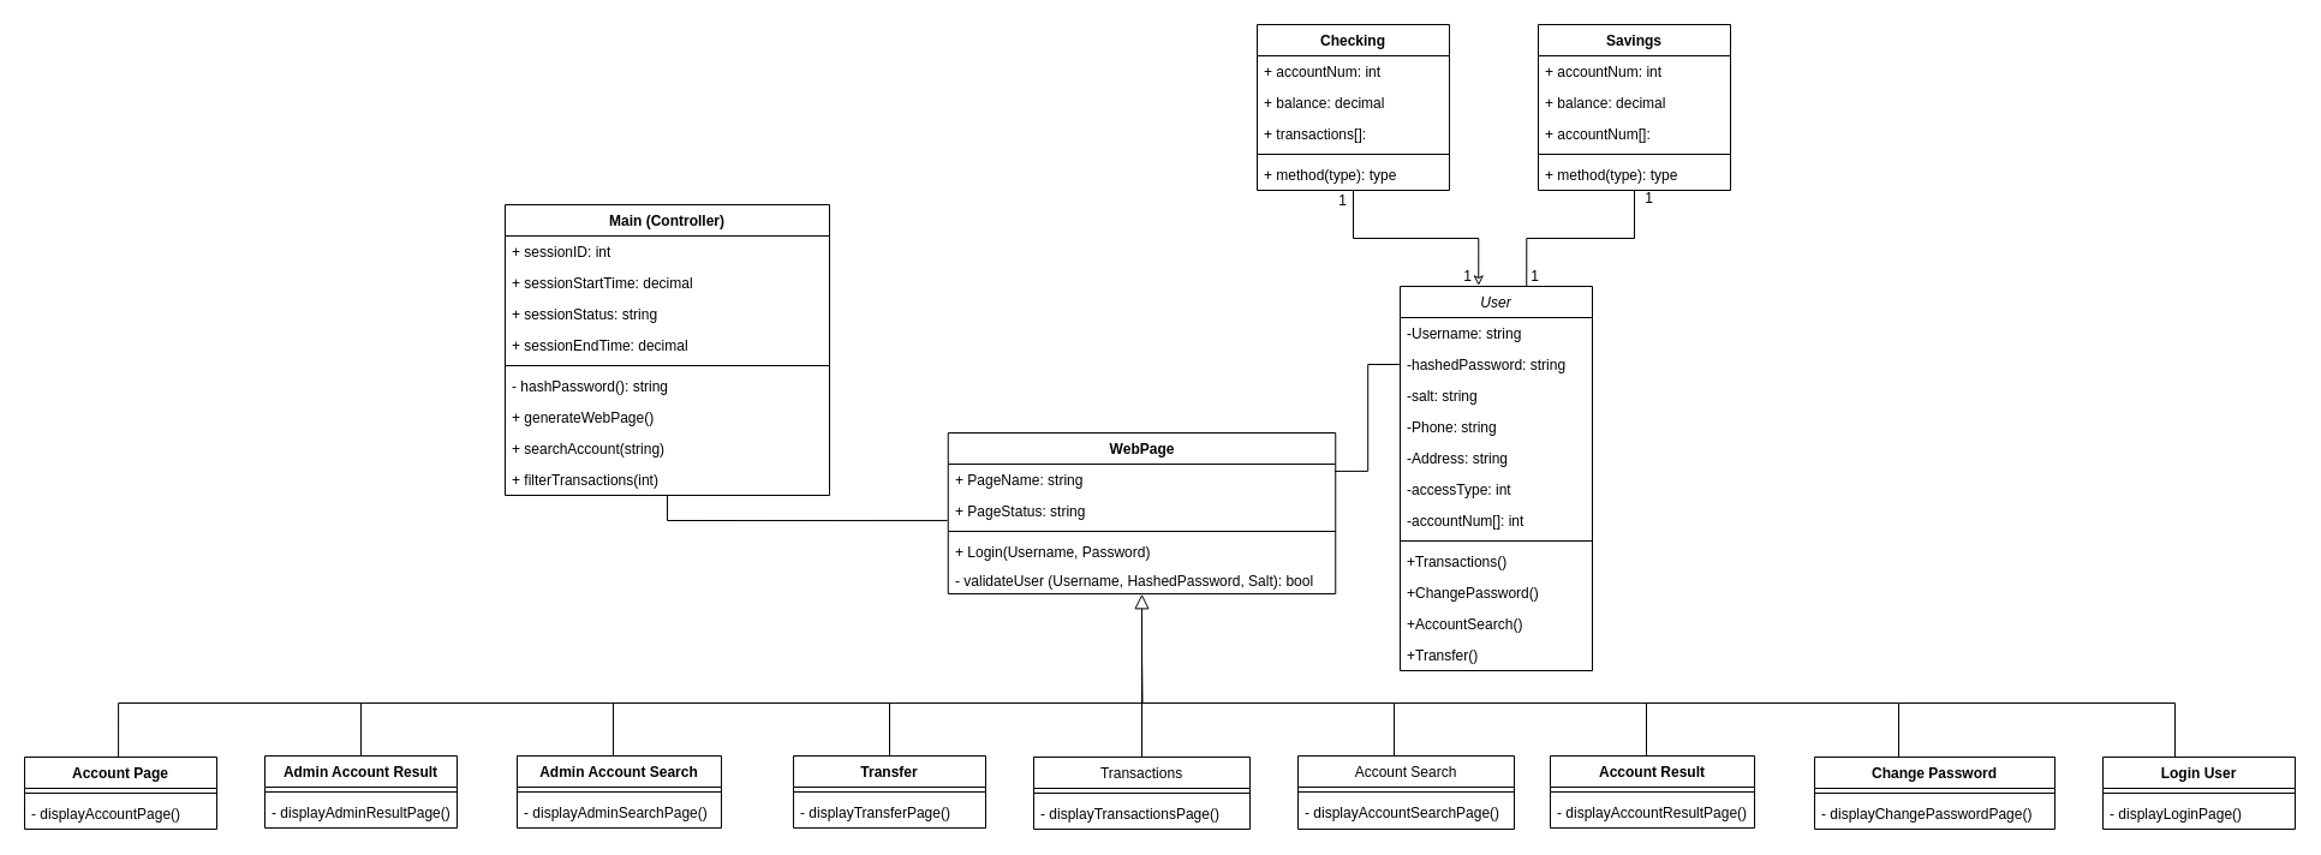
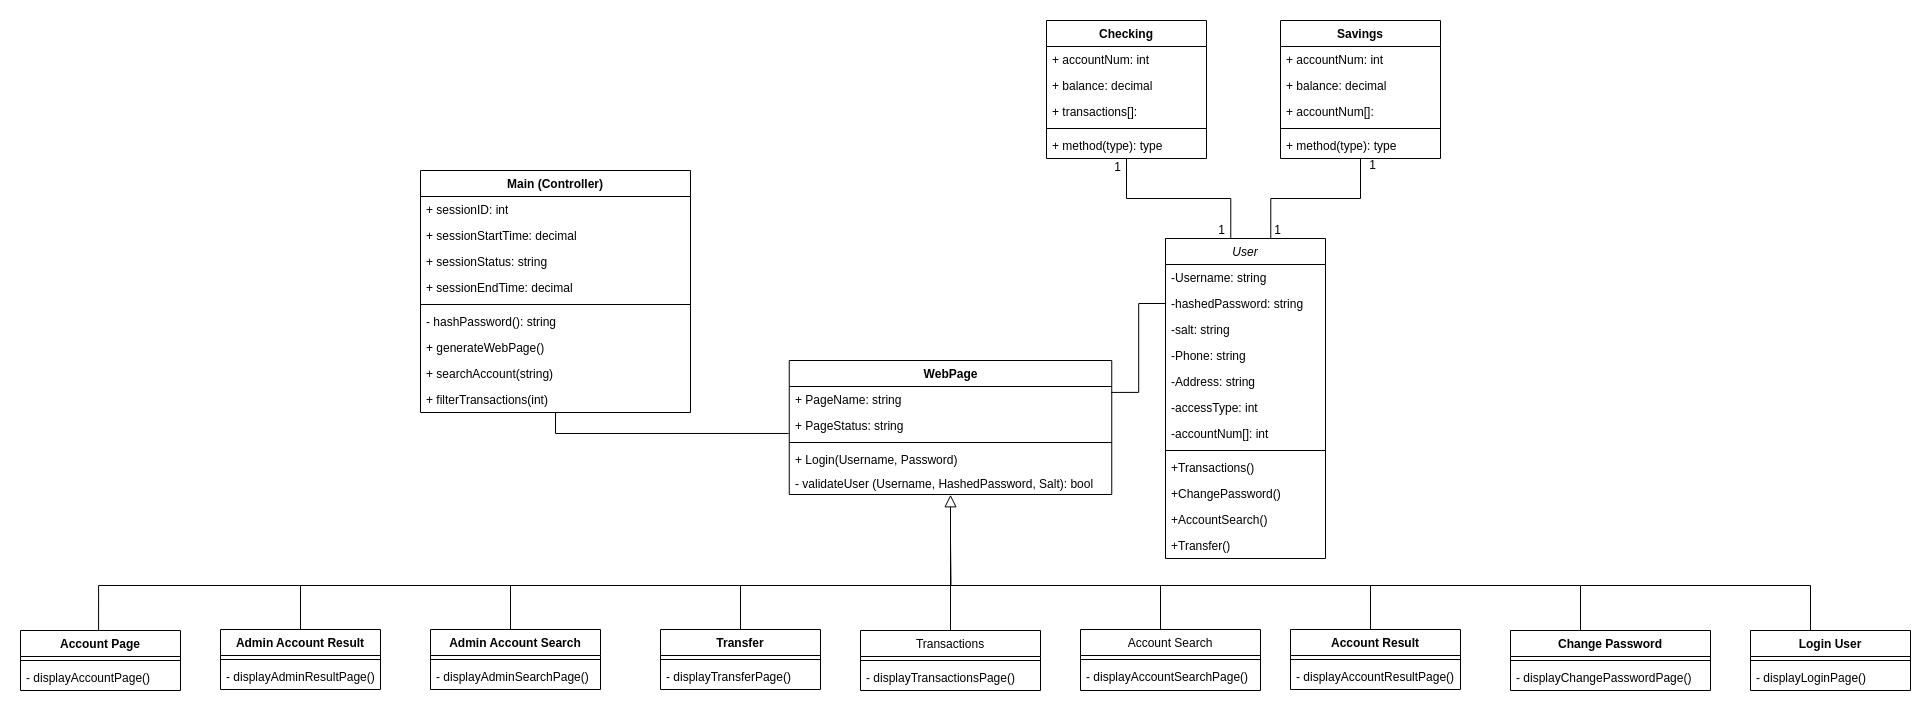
- <mxCell id="65" style="edgeStyle=orthogonalEdgeStyle;rounded=0;orthogonalLoop=1;jettySize=auto;html=1;exitX=0.5;exitY=1;exitDx=0;exitDy=0;endArrow=classic;endFill=0;entryX=0.408;entryY=-0.002;entryDx=0;entryDy=0;entryPerimeter=0;" parent="1" source="66" target="2" edge="1"><mxGeometry relative="1" as="geometry"><mxPoint x="1230" y="280" as="targetPoint" /></mxGeometry></mxCell>
+ <mxCell id="65" style="edgeStyle=orthogonalEdgeStyle;rounded=0;orthogonalLoop=1;jettySize=auto;html=1;exitX=0.5;exitY=1;exitDx=0;exitDy=0;endArrow=none;endFill=0;entryX=0.408;entryY=-0.002;entryDx=0;entryDy=0;entryPerimeter=0;" parent="1" source="66" target="2" edge="1"><mxGeometry relative="1" as="geometry"><mxPoint x="1230" y="280" as="targetPoint" /></mxGeometry></mxCell>
